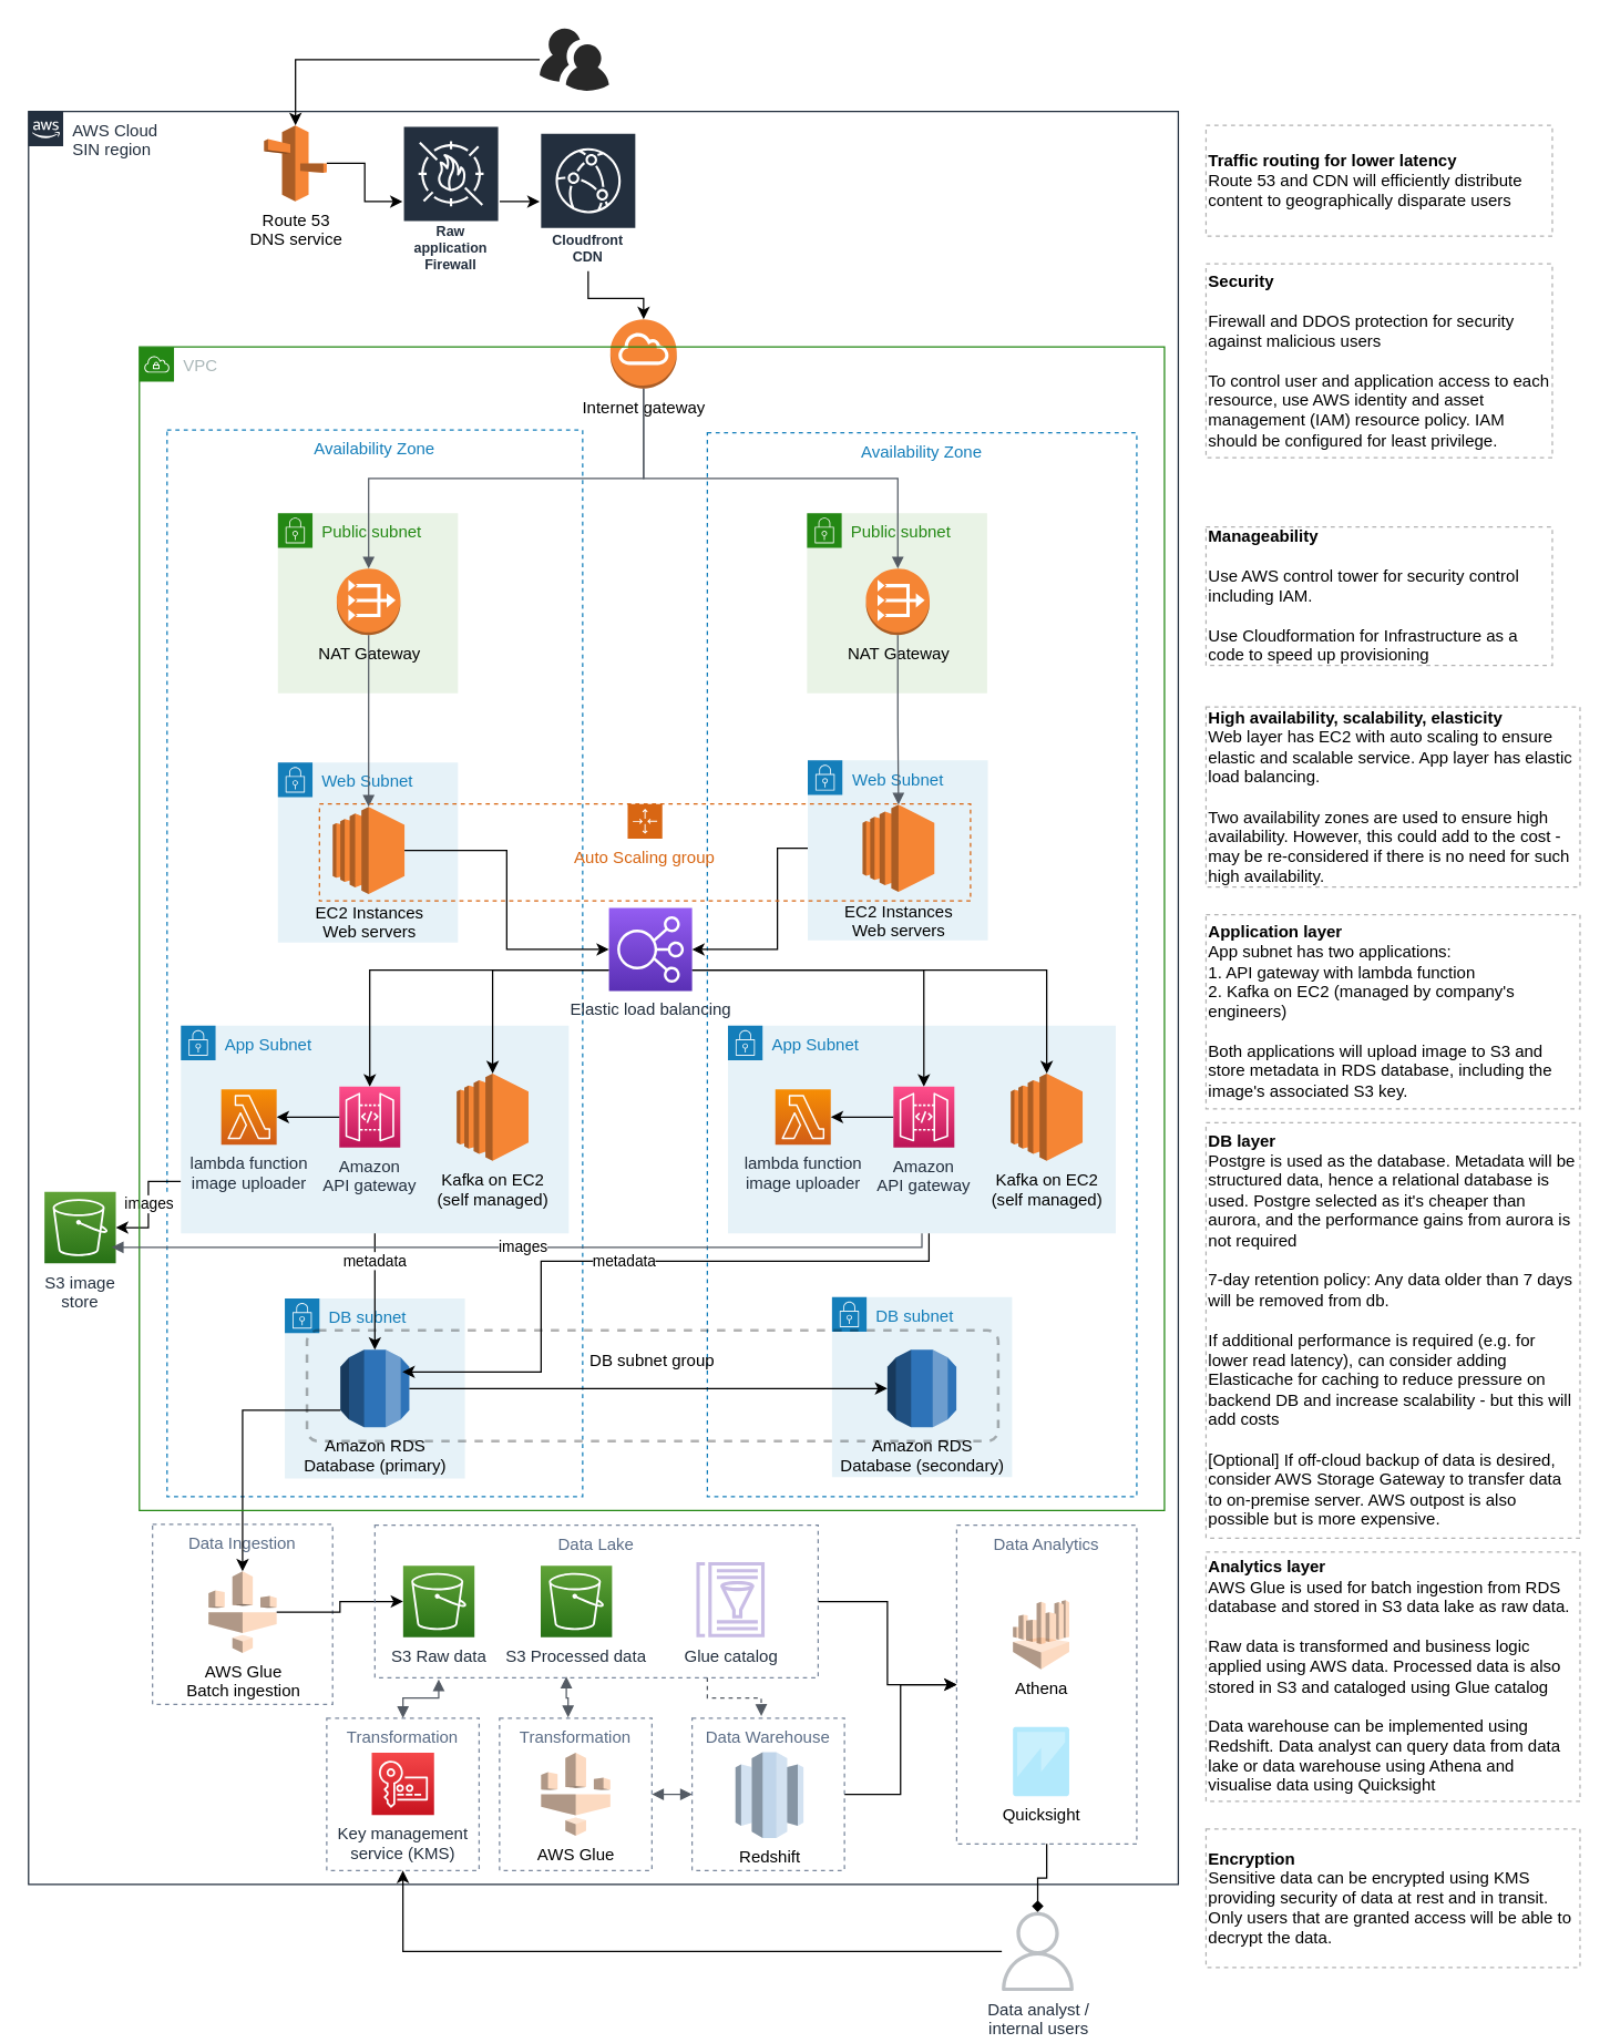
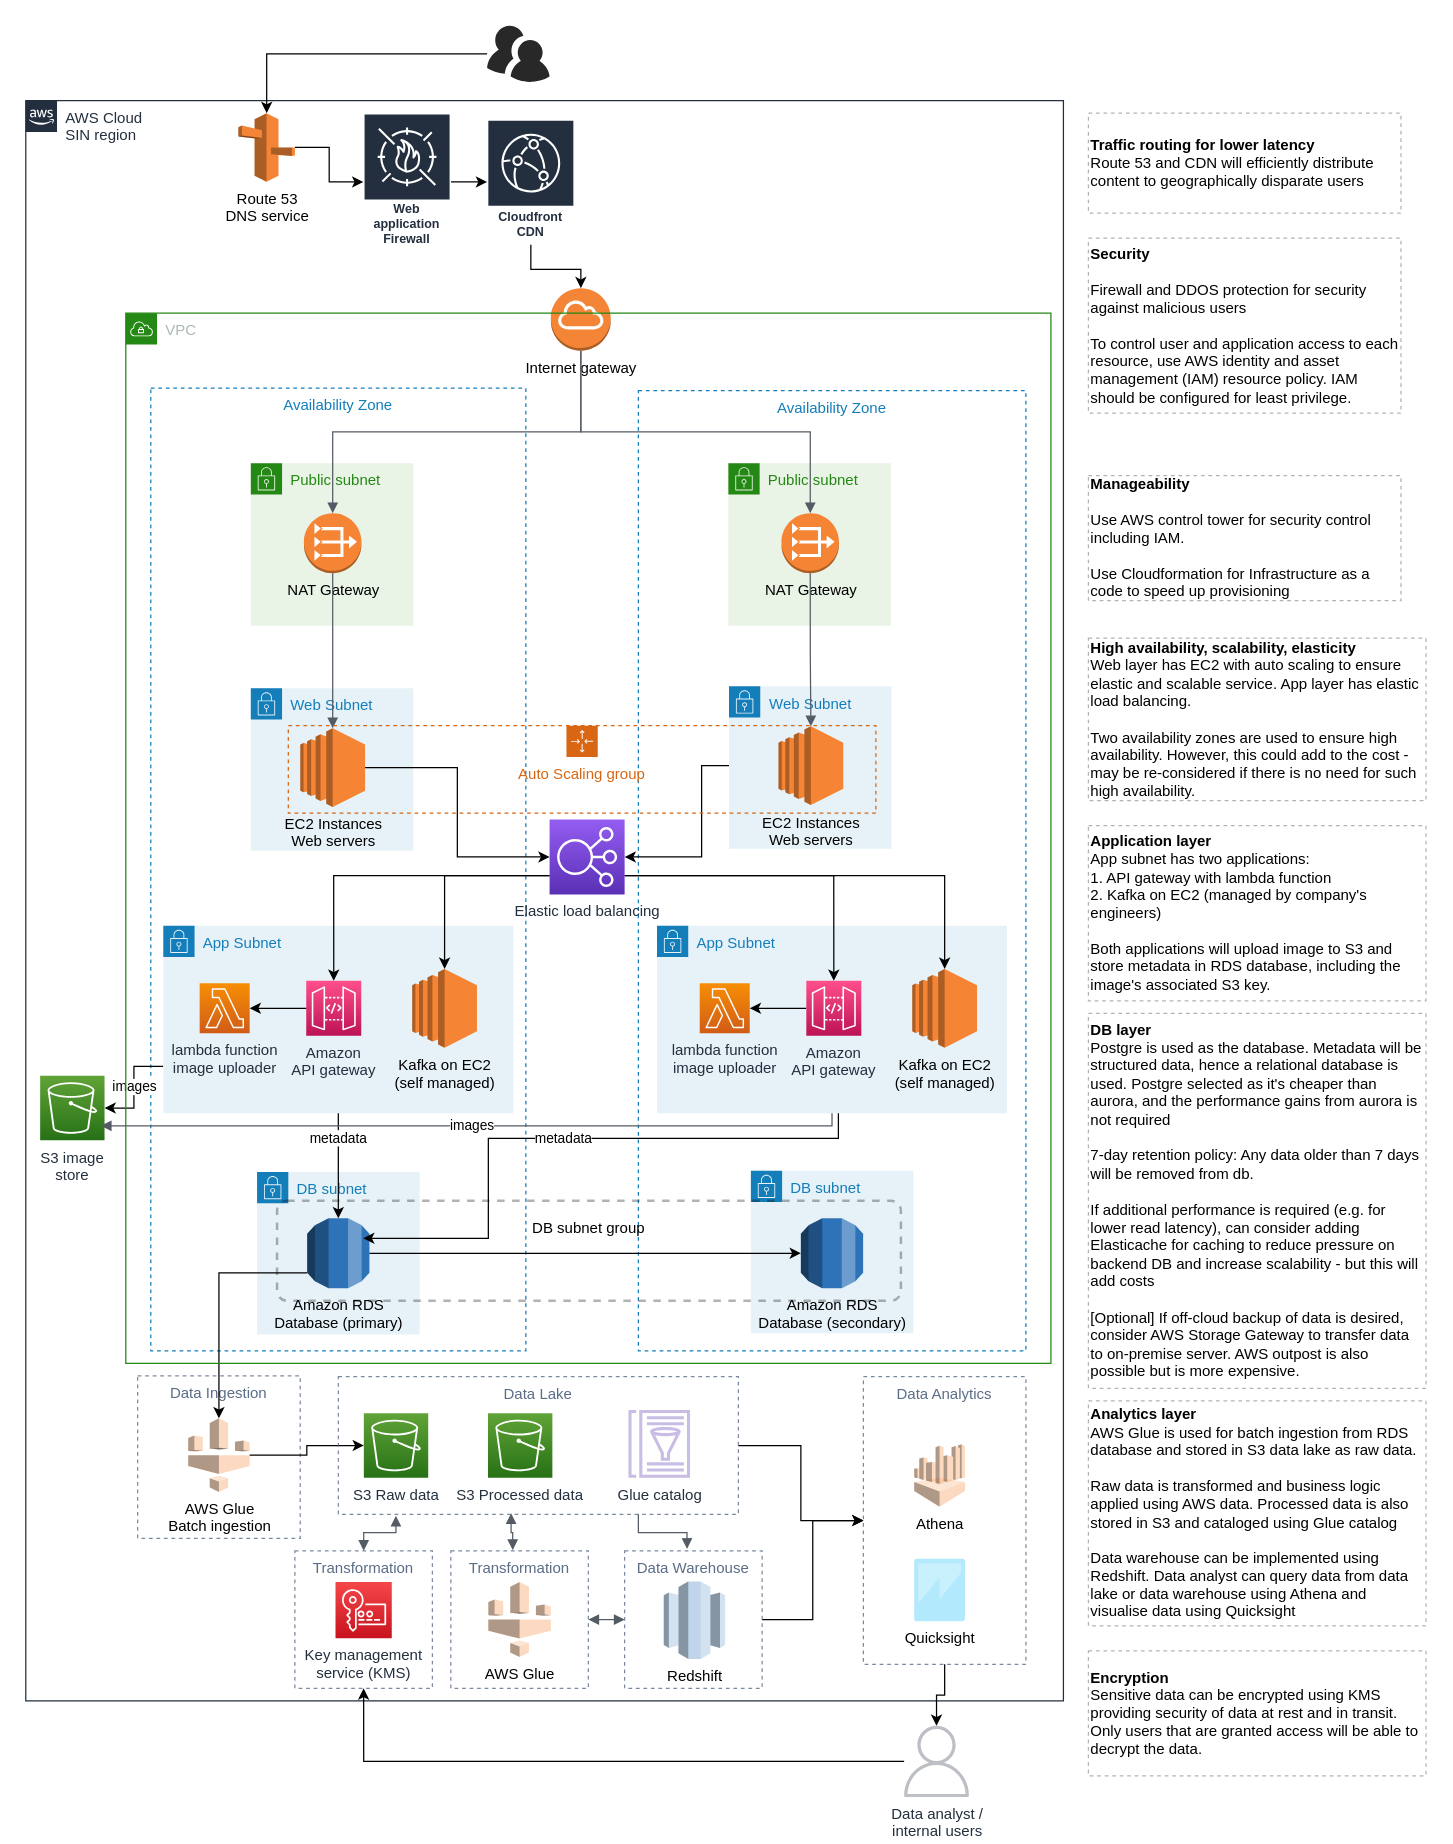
- <mxCell id="12" value="Raw application Firewall" style="sketch=0;outlineConnect=0;fontColor=#232F3E;gradientColor=none;strokeColor=#ffffff;fillColor=#232F3E;dashed=0;verticalLabelPosition=middle;verticalAlign=bottom;align=center;html=1;whiteSpace=wrap;fontSize=10;fontStyle=1;spacing=3;shape=mxgraph.aws4.productIcon;prIcon=mxgraph.aws4.waf;" parent="3" vertex="1"><mxGeometry x="270" y="10" width="70" height="110" as="geometry" /></mxCell>
+ <mxCell id="12" value="Web application Firewall" style="sketch=0;outlineConnect=0;fontColor=#232F3E;gradientColor=none;strokeColor=#ffffff;fillColor=#232F3E;dashed=0;verticalLabelPosition=middle;verticalAlign=bottom;align=center;html=1;whiteSpace=wrap;fontSize=10;fontStyle=1;spacing=3;shape=mxgraph.aws4.productIcon;prIcon=mxgraph.aws4.waf;" parent="3" vertex="1"><mxGeometry x="270" y="10" width="70" height="110" as="geometry" /></mxCell>
- <mxCell id="46" value="" style="edgeStyle=orthogonalEdgeStyle;html=1;endArrow=block;elbow=vertical;startArrow=none;endFill=1;strokeColor=#545B64;rounded=0;exitX=0.75;exitY=1;exitDx=0;exitDy=0;entryX=0.454;entryY=-0.014;entryDx=0;entryDy=0;entryPerimeter=0;dashed=1;" parent="3" source="62" target="55" edge="1"><mxGeometry width="100" relative="1" as="geometry"><mxPoint x="436" y="1150" as="sourcePoint" /><mxPoint x="536" y="1150" as="targetPoint" /></mxGeometry></mxCell>
+ <mxCell id="46" value="" style="edgeStyle=orthogonalEdgeStyle;html=1;endArrow=block;elbow=vertical;startArrow=none;endFill=1;strokeColor=#545B64;rounded=0;exitX=0.75;exitY=1;exitDx=0;exitDy=0;entryX=0.454;entryY=-0.014;entryDx=0;entryDy=0;entryPerimeter=0;" parent="3" source="62" target="55" edge="1"><mxGeometry width="100" relative="1" as="geometry"><mxPoint x="436" y="1150" as="sourcePoint" /><mxPoint x="536" y="1150" as="targetPoint" /></mxGeometry></mxCell>
- <mxCell id="90" style="edgeStyle=orthogonalEdgeStyle;rounded=0;orthogonalLoop=1;jettySize=auto;html=1;exitX=0.5;exitY=1;exitDx=0;exitDy=0;endArrow=diamond;" parent="1" source="58" target="89" edge="1"><mxGeometry relative="1" as="geometry" /></mxCell>
+ <mxCell id="90" style="edgeStyle=orthogonalEdgeStyle;rounded=0;orthogonalLoop=1;jettySize=auto;html=1;exitX=0.5;exitY=1;exitDx=0;exitDy=0;" parent="1" source="58" target="89" edge="1"><mxGeometry relative="1" as="geometry" /></mxCell>
